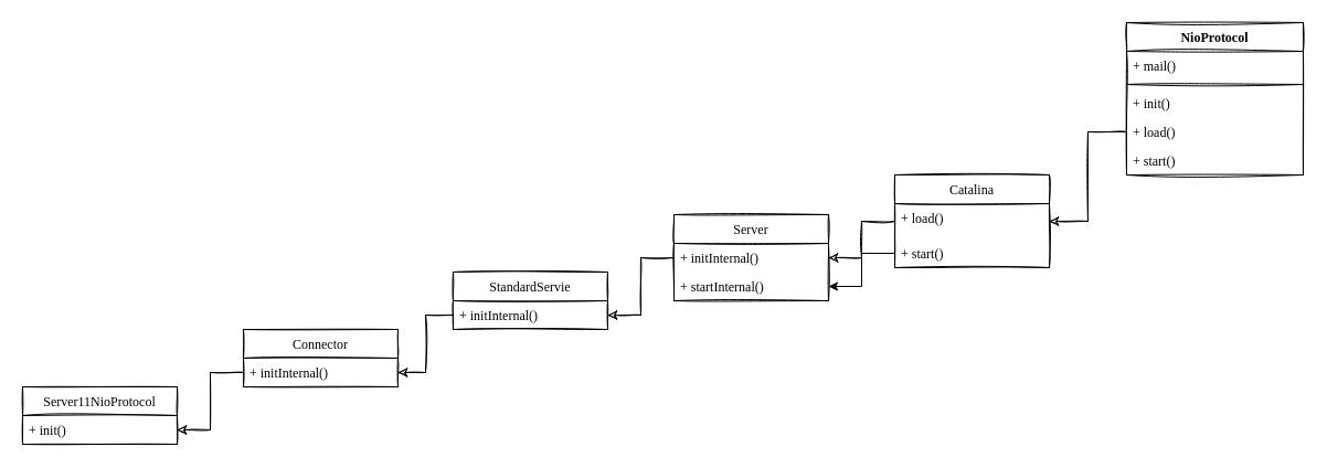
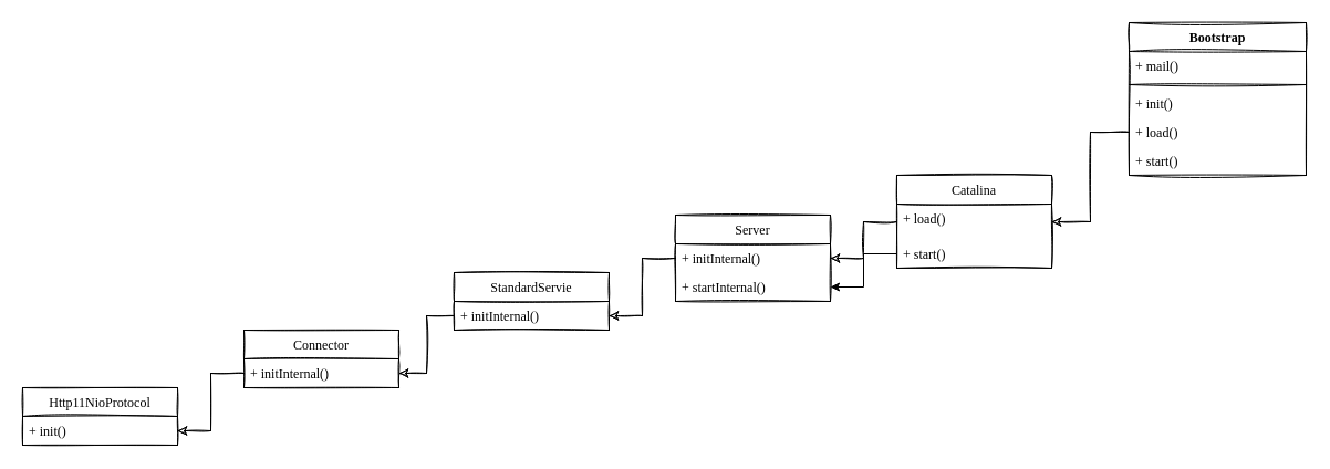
- <mxCell id="2" value="NioProtocol&#10;" style="swimlane;fontStyle=1;align=center;verticalAlign=top;childLayout=stackLayout;horizontal=1;startSize=26;horizontalStack=0;resizeParent=1;resizeParentMax=0;resizeLast=0;collapsible=1;marginBottom=0;sketch=1;fontFamily=Comic Sans MS;" parent="1" vertex="1"><mxGeometry x="1020" y="20" width="160" height="138" as="geometry"><mxRectangle x="450" y="40" width="90" height="26" as="alternateBounds" /></mxGeometry></mxCell>
+ <mxCell id="2" value="Bootstrap&#10;" style="swimlane;fontStyle=1;align=center;verticalAlign=top;childLayout=stackLayout;horizontal=1;startSize=26;horizontalStack=0;resizeParent=1;resizeParentMax=0;resizeLast=0;collapsible=1;marginBottom=0;sketch=1;fontFamily=Comic Sans MS;" parent="1" vertex="1"><mxGeometry x="1020" y="20" width="160" height="138" as="geometry"><mxRectangle x="450" y="40" width="90" height="26" as="alternateBounds" /></mxGeometry></mxCell>
- <mxCell id="18" value="Server11NioProtocol" style="swimlane;fontStyle=0;childLayout=stackLayout;horizontal=1;startSize=26;fillColor=none;horizontalStack=0;resizeParent=1;resizeParentMax=0;resizeLast=0;collapsible=1;marginBottom=0;sketch=1;fontFamily=Comic Sans MS;" parent="1" vertex="1"><mxGeometry x="20" y="350" width="140" height="52" as="geometry" /></mxCell>
+ <mxCell id="18" value="Http11NioProtocol" style="swimlane;fontStyle=0;childLayout=stackLayout;horizontal=1;startSize=26;fillColor=none;horizontalStack=0;resizeParent=1;resizeParentMax=0;resizeLast=0;collapsible=1;marginBottom=0;sketch=1;fontFamily=Comic Sans MS;" parent="1" vertex="1"><mxGeometry x="20" y="350" width="140" height="52" as="geometry" /></mxCell>
